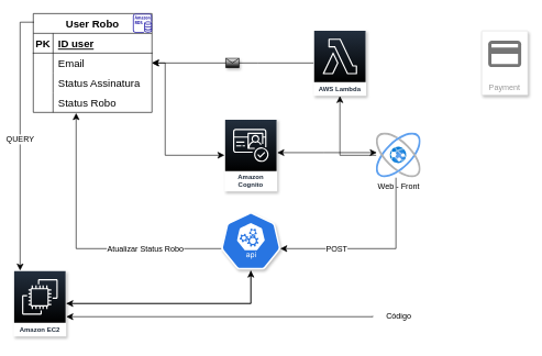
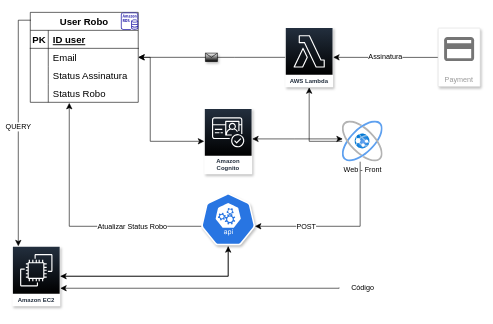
+ <mxCell id="23" value="Assinatura" style="edgeStyle=orthogonalEdgeStyle;rounded=0;orthogonalLoop=1;jettySize=auto;html=1;fontSize=12;fontColor=default;startSize=8;endSize=8;" edge="1" parent="1" source="24" target="26"><mxGeometry relative="1" as="geometry" /></mxCell>
